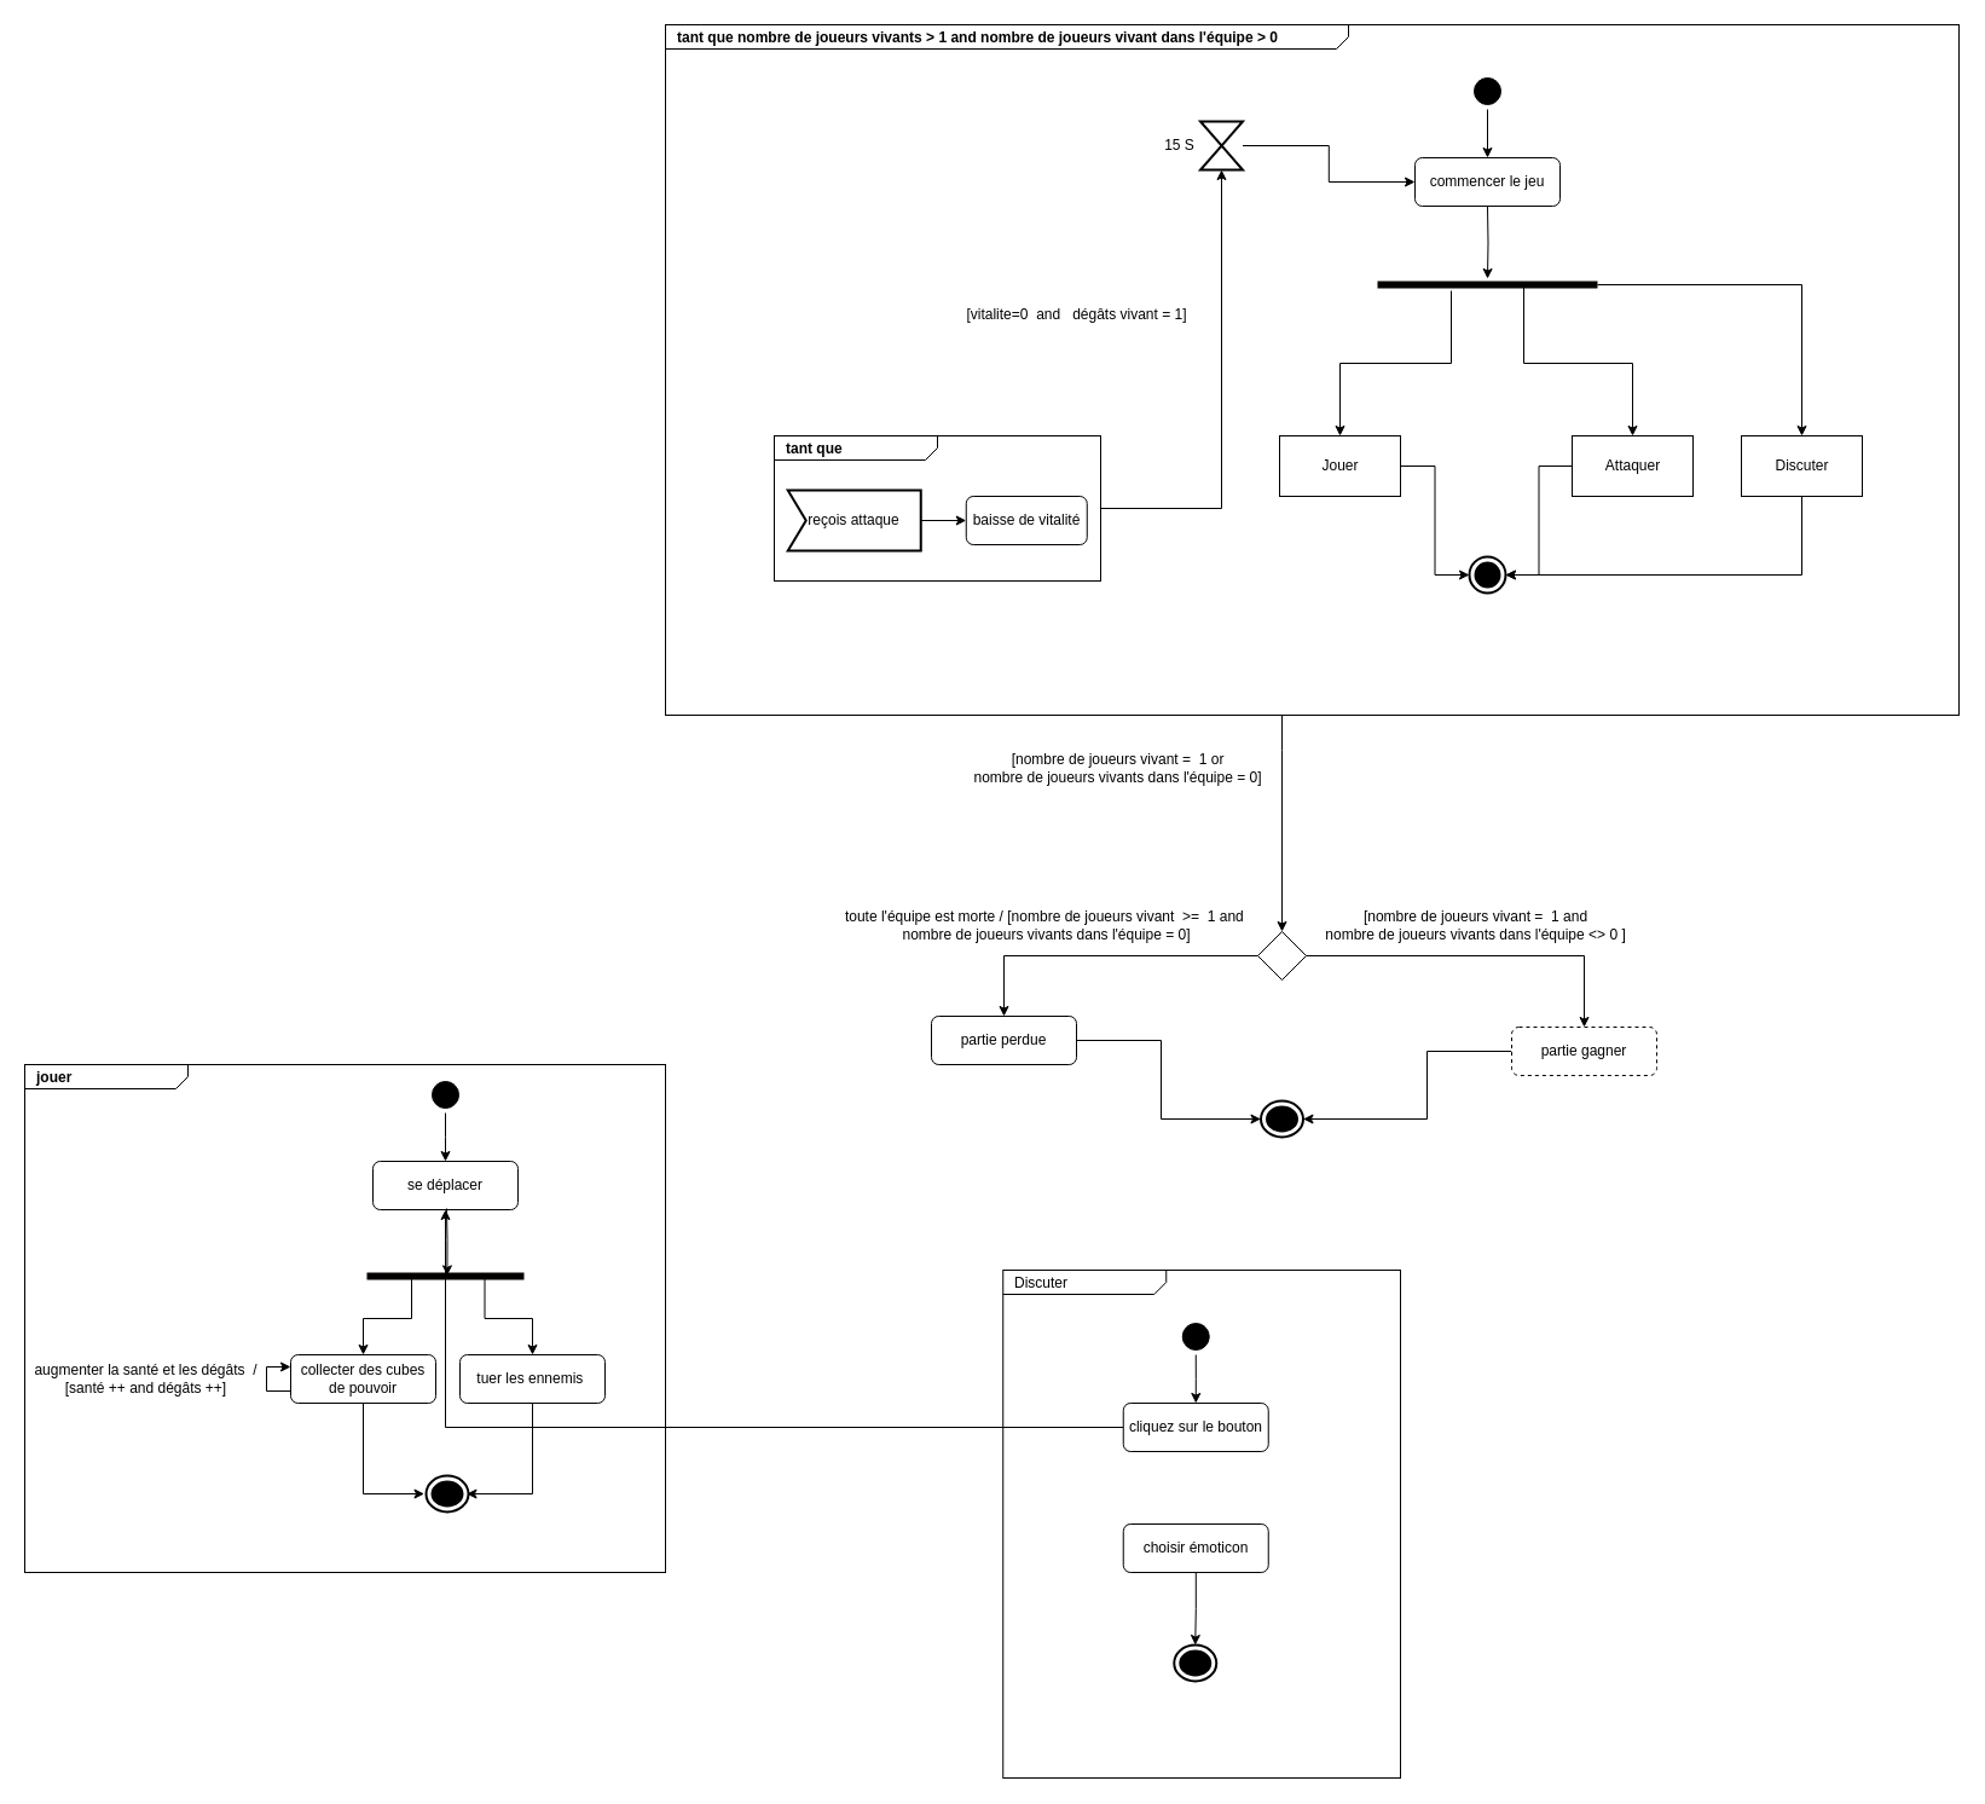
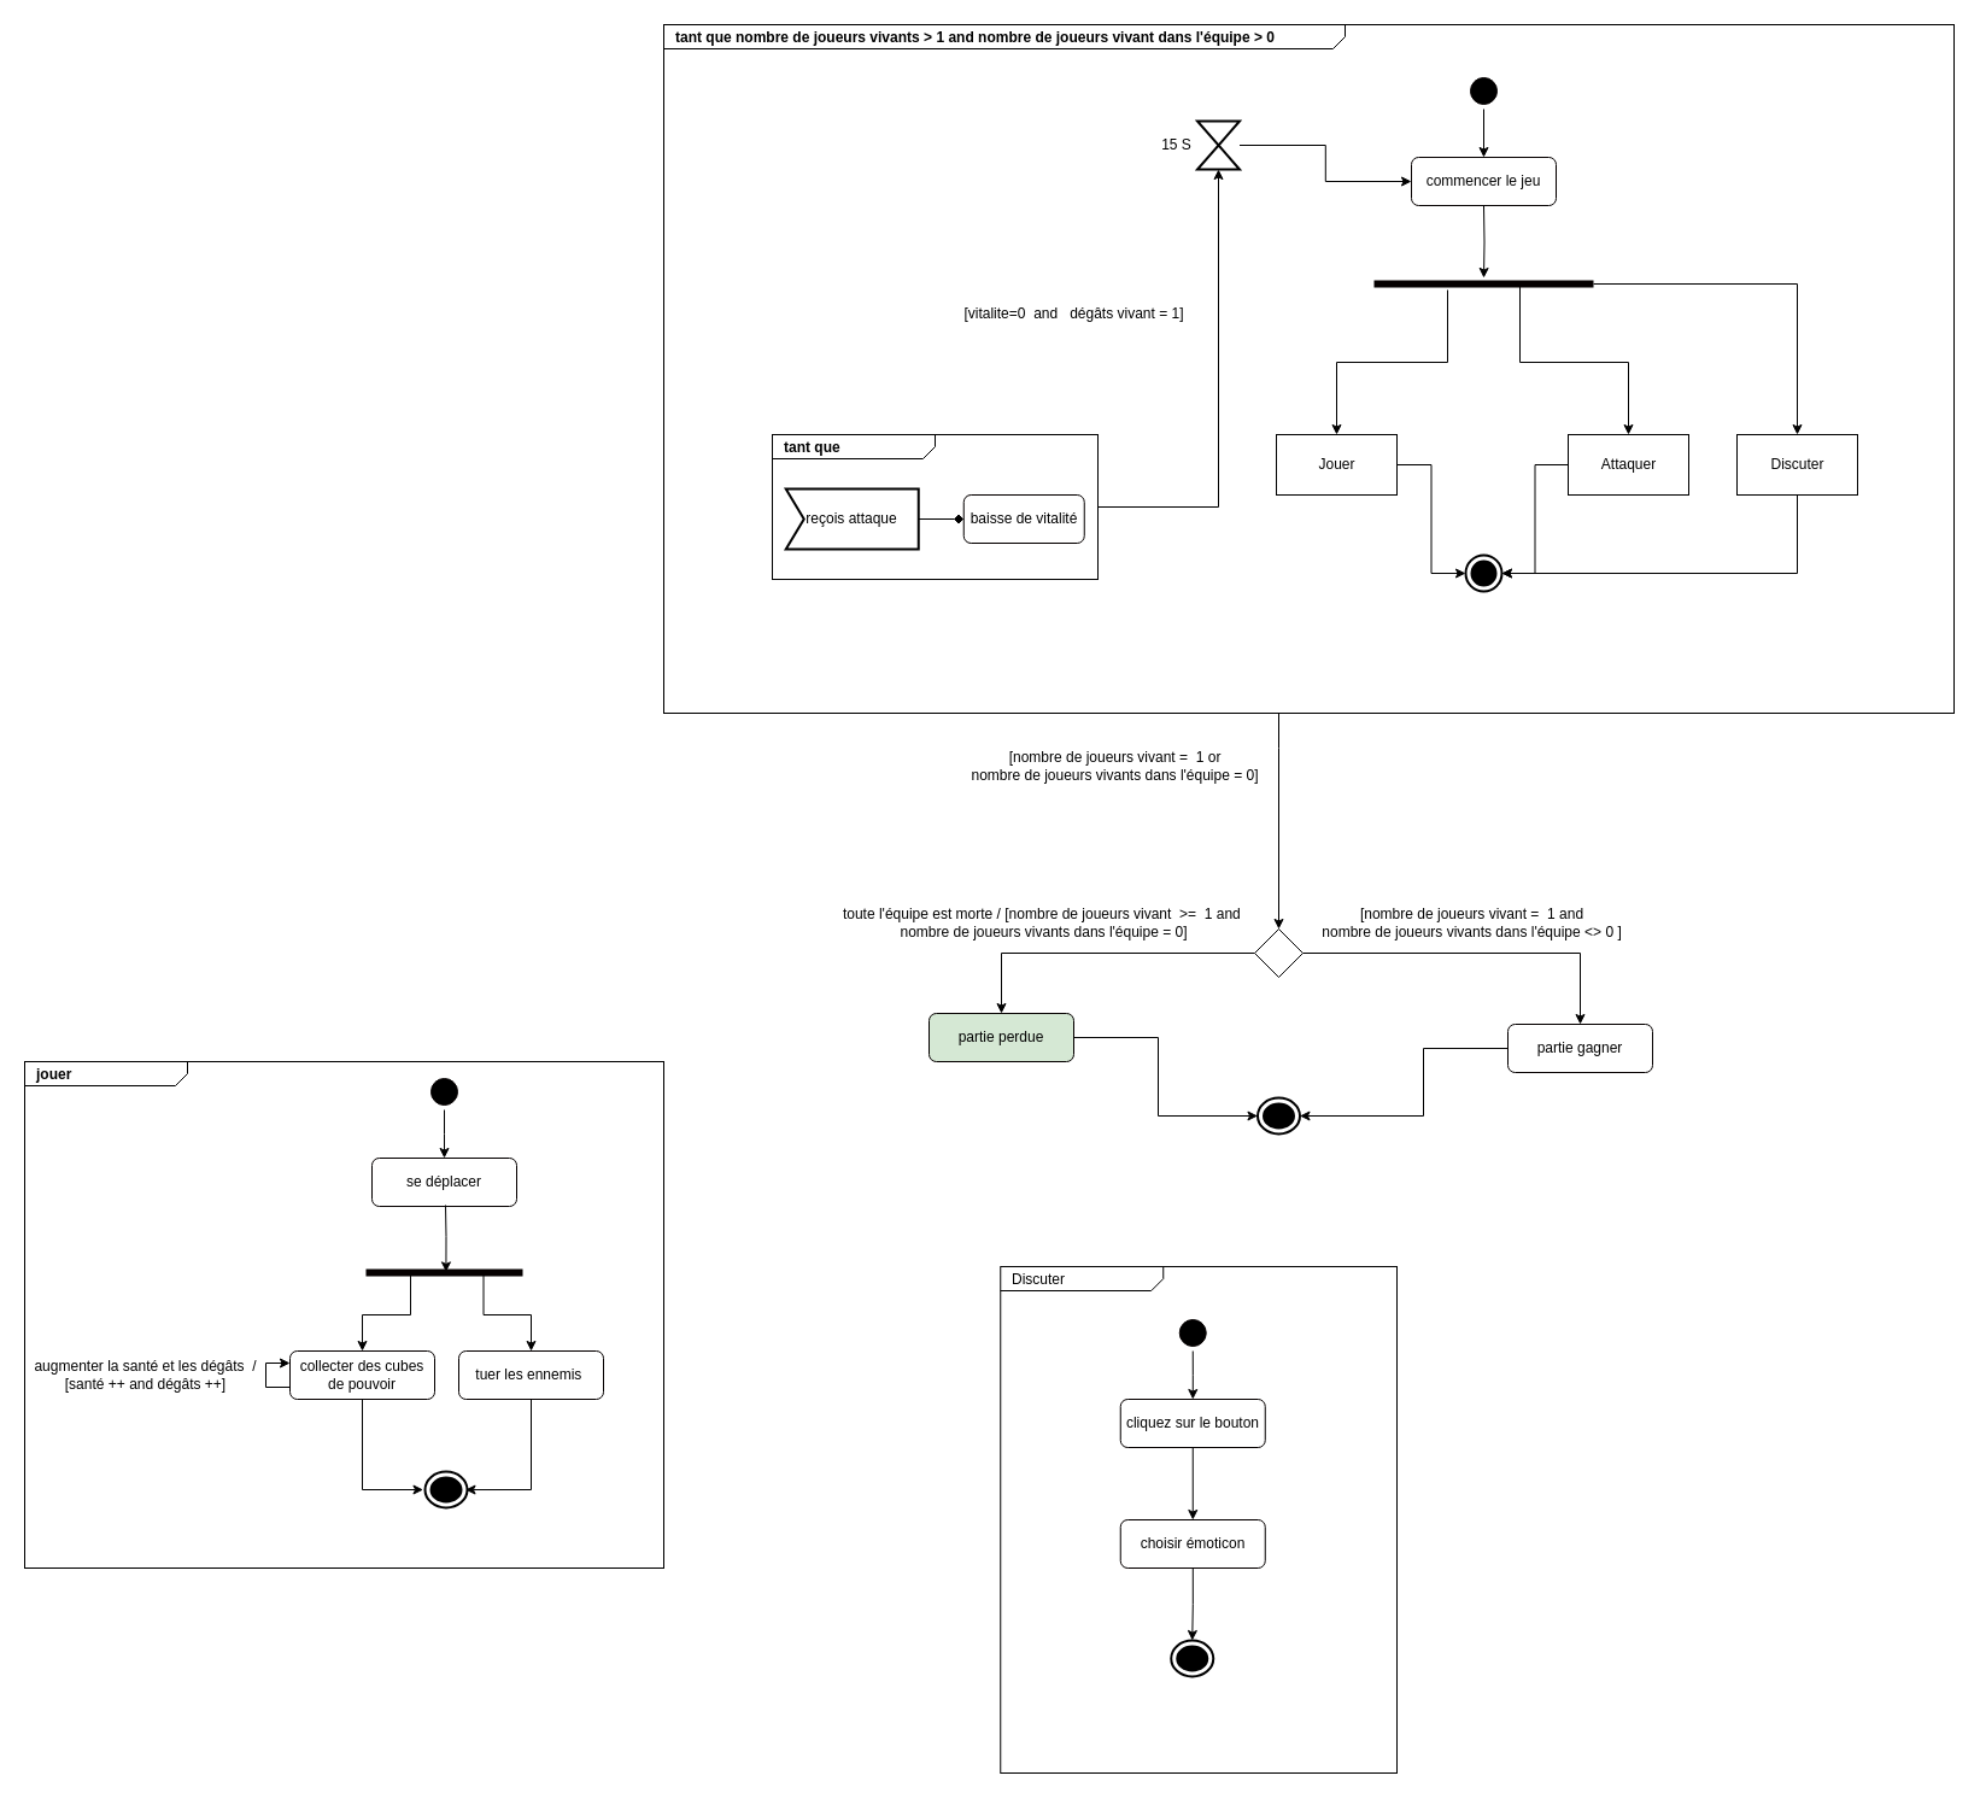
- <mxCell id="40" style="edgeStyle=orthogonalEdgeStyle;rounded=0;orthogonalLoop=1;jettySize=auto;html=1;" edge="1" parent="1" source="41" target="42"><mxGeometry relative="1" as="geometry" /></mxCell>
+ <mxCell id="40" style="edgeStyle=orthogonalEdgeStyle;rounded=0;orthogonalLoop=1;jettySize=auto;html=1;endArrow=diamond;" edge="1" parent="1" source="41" target="42"><mxGeometry relative="1" as="geometry" /></mxCell>
- <mxCell id="50" value="partie perdue" style="rounded=1;whiteSpace=wrap;html=1;strokeColor=#050000;" vertex="1" parent="1"><mxGeometry x="770" y="840" width="120" height="40" as="geometry" /></mxCell>
+ <mxCell id="50" value="partie perdue" style="rounded=1;whiteSpace=wrap;html=1;strokeColor=#050000;fillColor=#d5e8d4;" vertex="1" parent="1"><mxGeometry x="770" y="840" width="120" height="40" as="geometry" /></mxCell>
- <mxCell id="4" value="partie gagner" style="rounded=1;whiteSpace=wrap;html=1;strokeColor=#050000;dashed=1;" parent="1" vertex="1"><mxGeometry x="1250" y="849" width="120" height="40" as="geometry" /></mxCell>
+ <mxCell id="4" value="partie gagner" style="rounded=1;whiteSpace=wrap;html=1;strokeColor=#050000;" parent="1" vertex="1"><mxGeometry x="1250" y="849" width="120" height="40" as="geometry" /></mxCell>
- <mxCell id="53" style="edgeStyle=orthogonalEdgeStyle;rounded=0;orthogonalLoop=1;jettySize=auto;html=1;" edge="1" parent="1" source="54" target="11"><mxGeometry relative="1" as="geometry" /></mxCell>
+ <mxCell id="53" style="edgeStyle=orthogonalEdgeStyle;rounded=0;orthogonalLoop=1;jettySize=auto;html=1;entryX=0.5;entryY=0;entryDx=0;entryDy=0;" edge="1" parent="1" source="54" target="58"><mxGeometry relative="1" as="geometry" /></mxCell>
